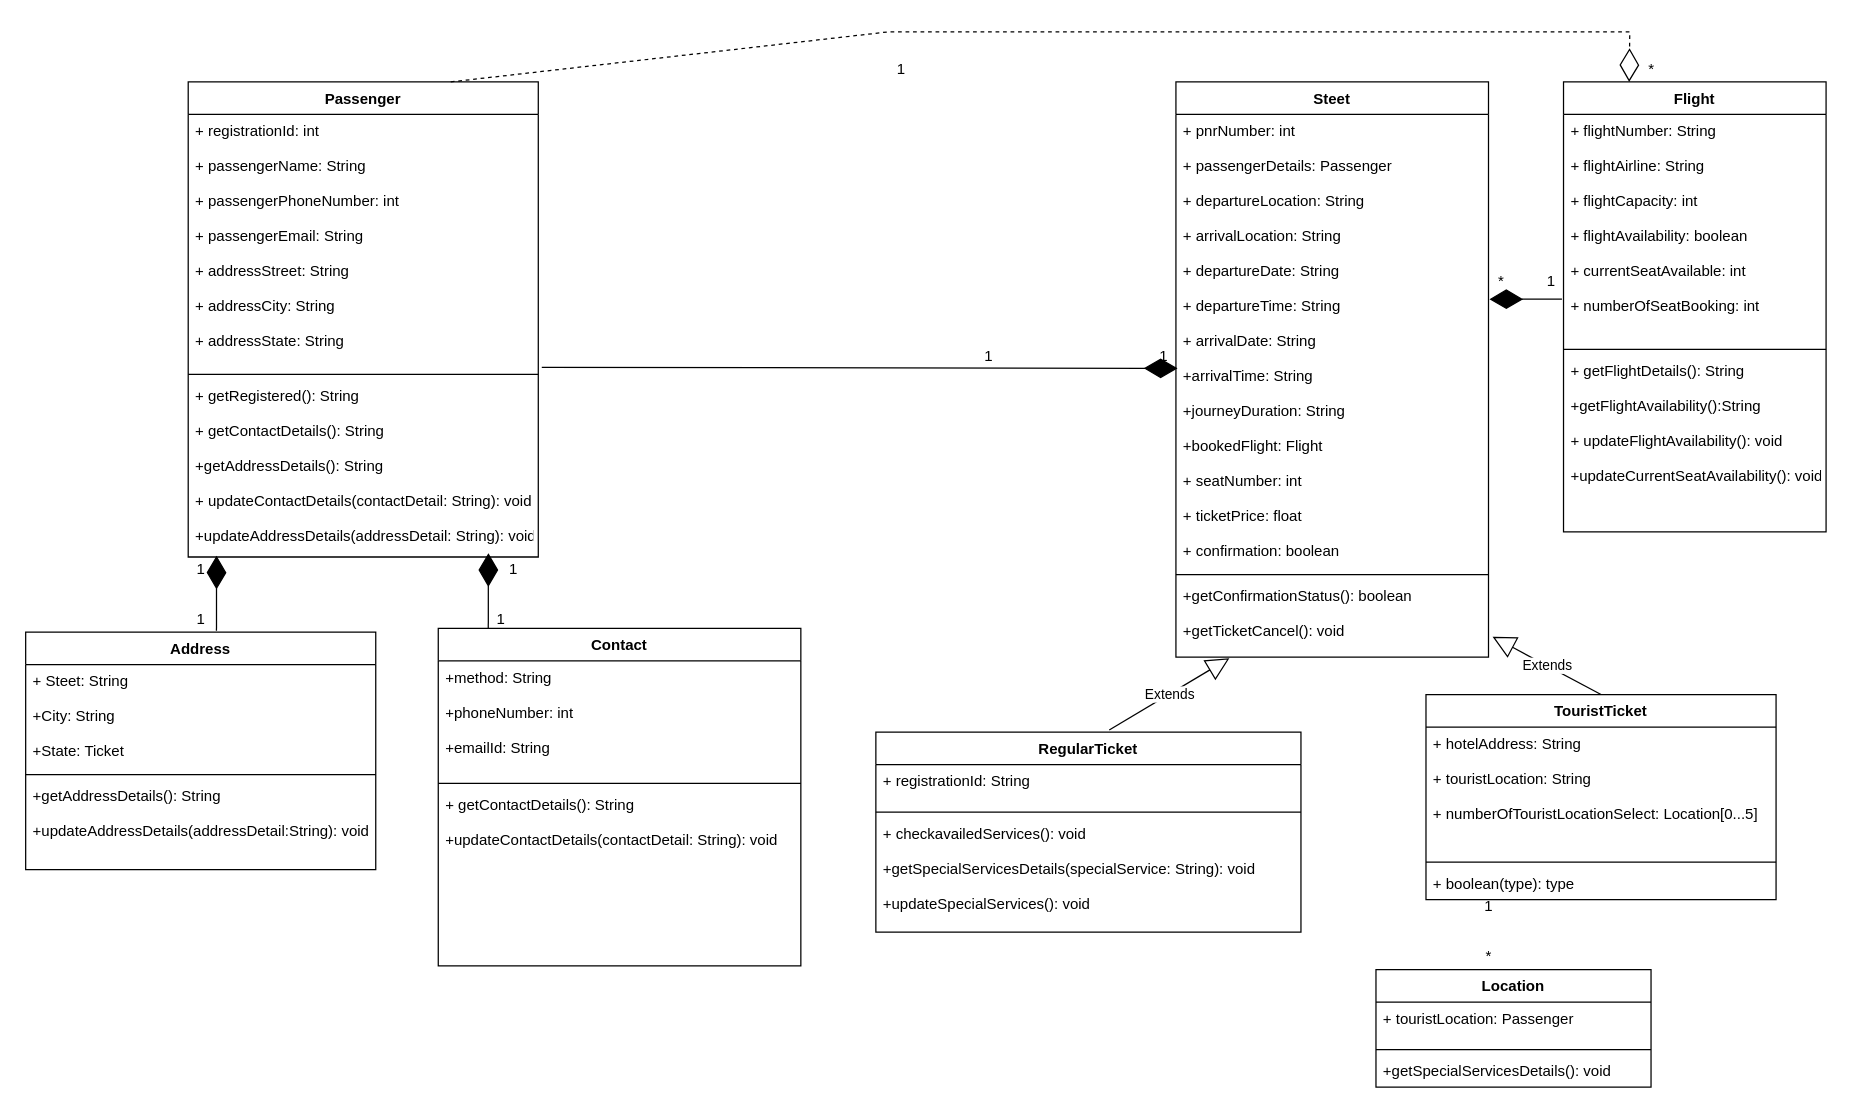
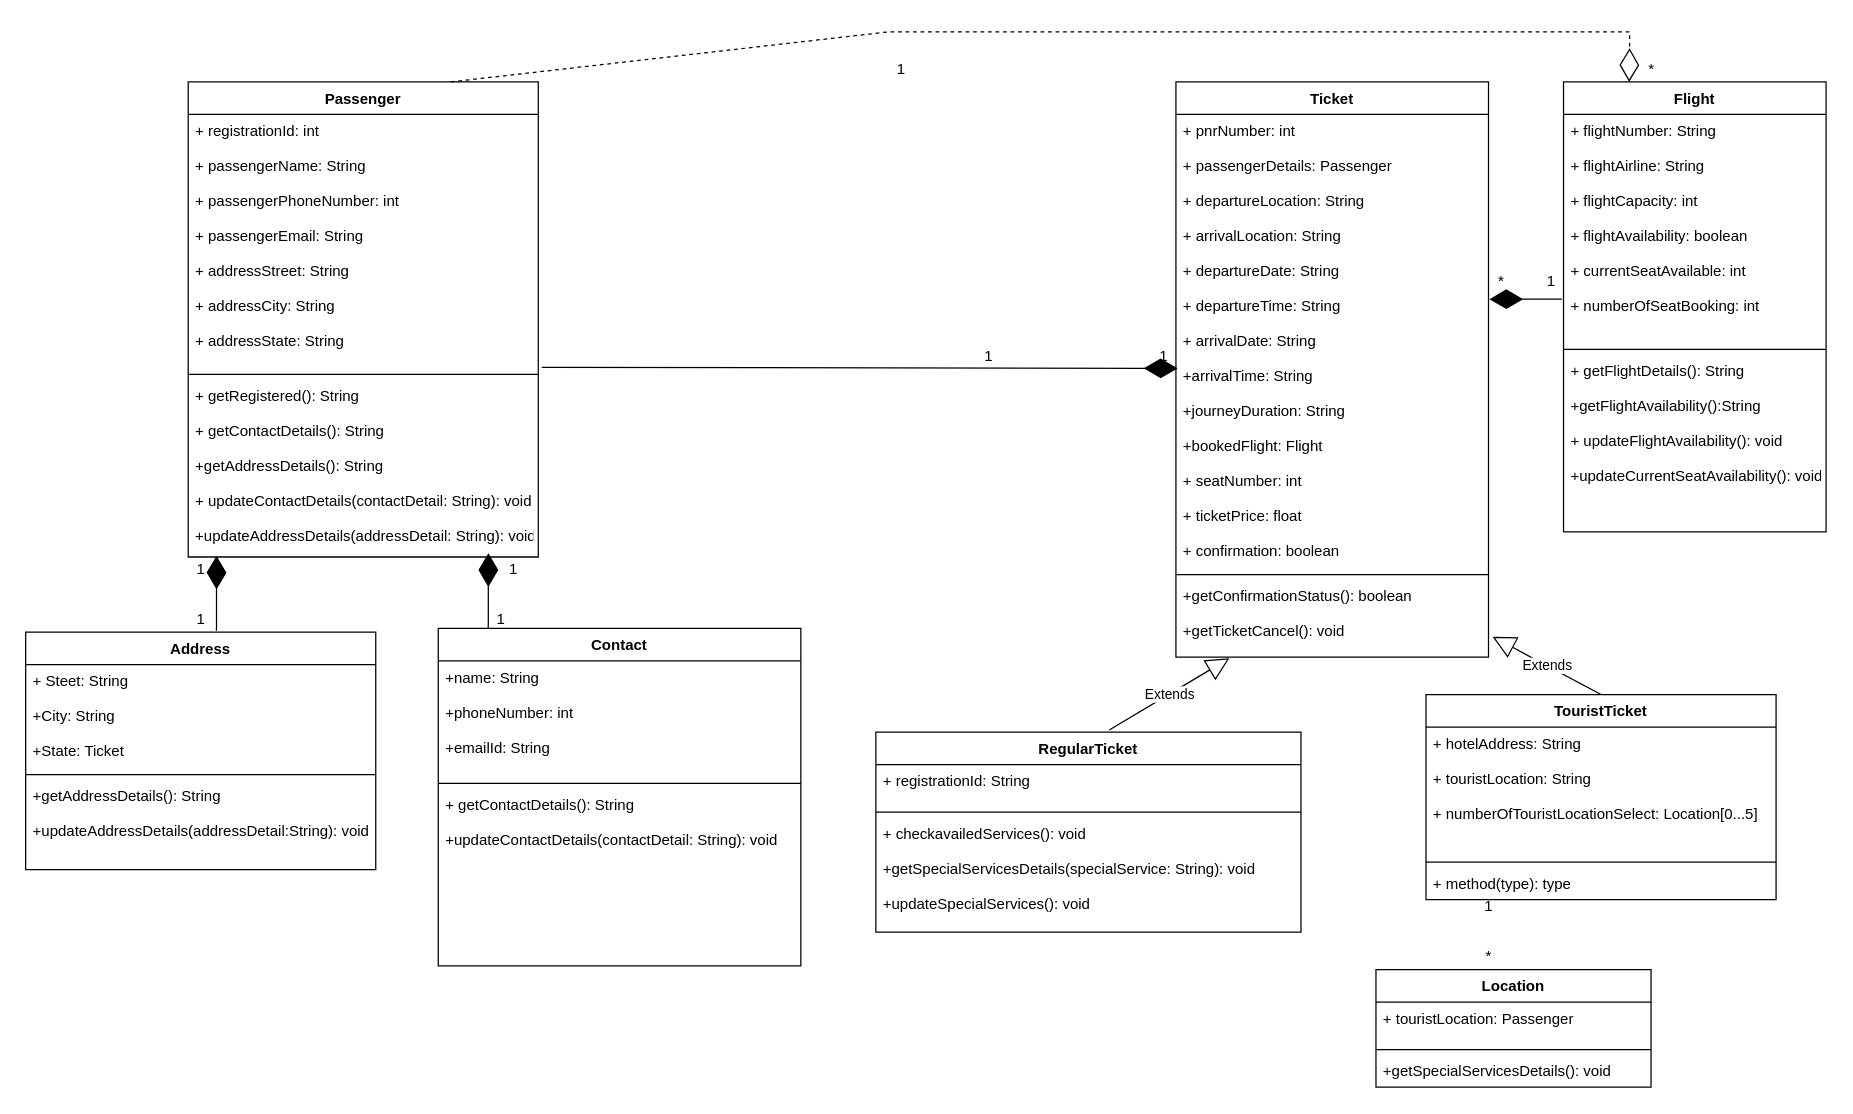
- <mxCell id="22" value="Steet" style="swimlane;fontStyle=1;align=center;verticalAlign=top;childLayout=stackLayout;horizontal=1;startSize=26;horizontalStack=0;resizeParent=1;resizeParentMax=0;resizeLast=0;collapsible=1;marginBottom=0;" vertex="1" parent="1"><mxGeometry x="940" width="250" height="460" as="geometry" y="60" /></mxCell>
+ <mxCell id="22" value="Ticket" style="swimlane;fontStyle=1;align=center;verticalAlign=top;childLayout=stackLayout;horizontal=1;startSize=26;horizontalStack=0;resizeParent=1;resizeParentMax=0;resizeLast=0;collapsible=1;marginBottom=0;" vertex="1" parent="1"><mxGeometry x="940" width="250" height="460" as="geometry" y="60" /></mxCell>
- <mxCell id="44" value="+method: String&#10;&#10;+phoneNumber: int&#10;&#10;+emailId: String" style="text;strokeColor=none;fillColor=none;align=left;verticalAlign=top;spacingLeft=4;spacingRight=4;overflow=hidden;rotatable=0;points=[[0,0.5],[1,0.5]];portConstraint=eastwest;" vertex="1" parent="43"><mxGeometry y="26" width="290" height="94" as="geometry" /></mxCell>
+ <mxCell id="44" value="+name: String&#10;&#10;+phoneNumber: int&#10;&#10;+emailId: String" style="text;strokeColor=none;fillColor=none;align=left;verticalAlign=top;spacingLeft=4;spacingRight=4;overflow=hidden;rotatable=0;points=[[0,0.5],[1,0.5]];portConstraint=eastwest;" vertex="1" parent="43"><mxGeometry y="26" width="290" height="94" as="geometry" /></mxCell>
- <mxCell id="13" value="+ boolean(type): type" style="text;strokeColor=none;fillColor=none;align=left;verticalAlign=top;spacingLeft=4;spacingRight=4;overflow=hidden;rotatable=0;points=[[0,0.5],[1,0.5]];portConstraint=eastwest;" vertex="1" parent="10"><mxGeometry y="138" width="280" height="26" as="geometry" /></mxCell>
+ <mxCell id="13" value="+ method(type): type" style="text;strokeColor=none;fillColor=none;align=left;verticalAlign=top;spacingLeft=4;spacingRight=4;overflow=hidden;rotatable=0;points=[[0,0.5],[1,0.5]];portConstraint=eastwest;" vertex="1" parent="10"><mxGeometry y="138" width="280" height="26" as="geometry" /></mxCell>
